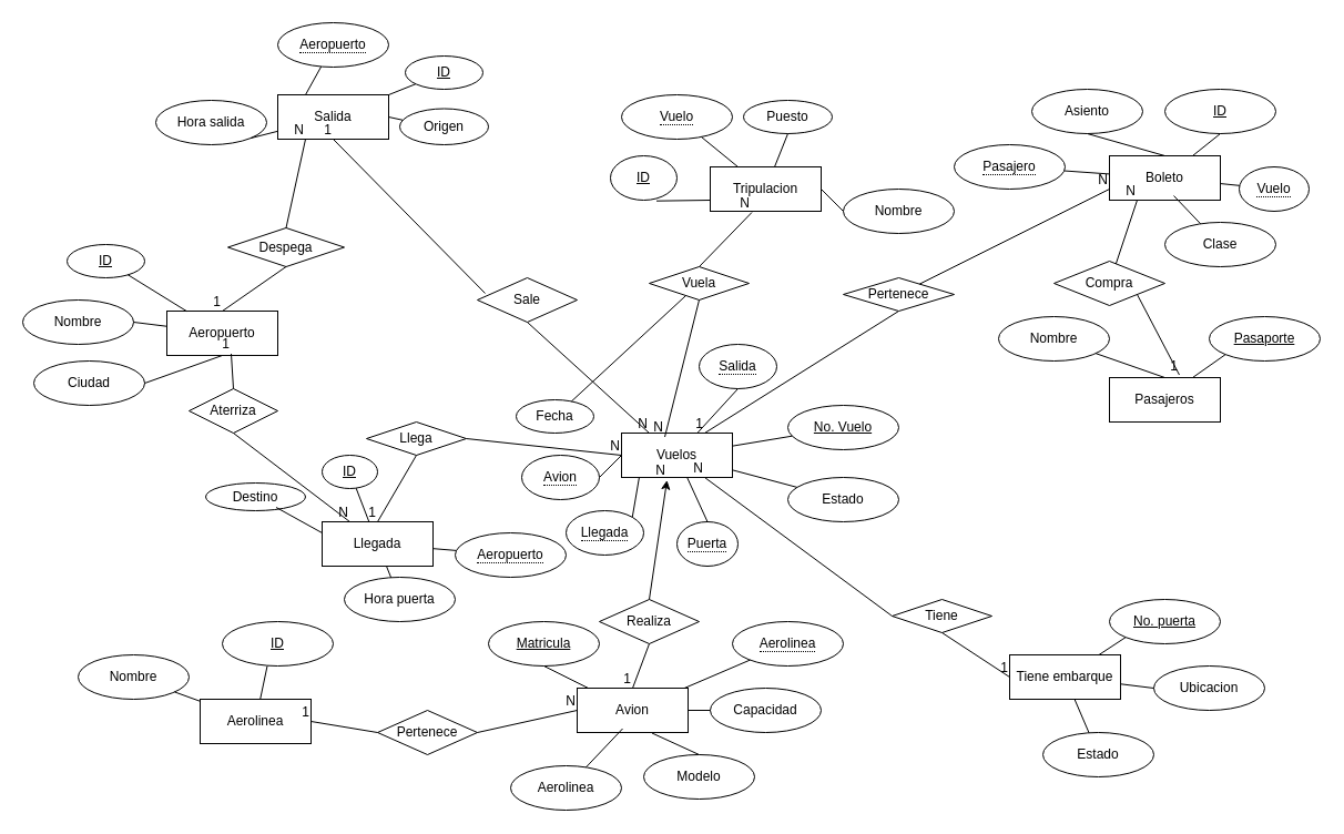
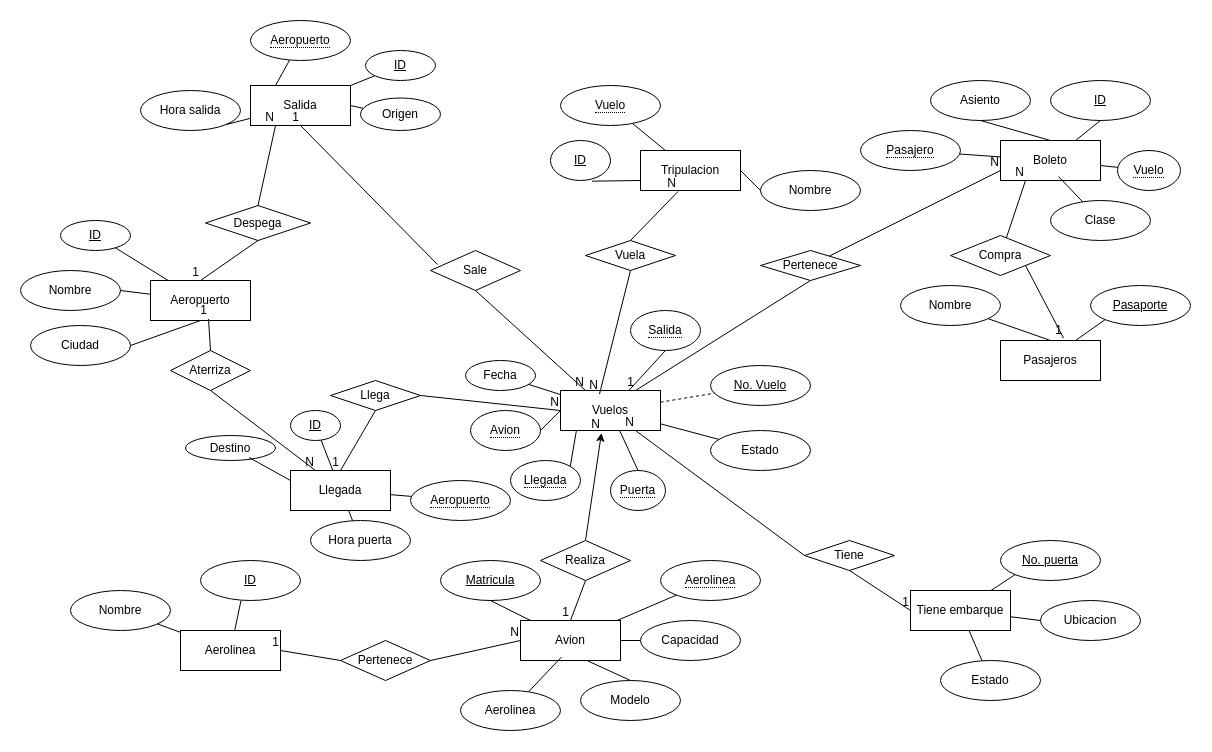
- <mxCell id="26" value="Puesto" style="ellipse;whiteSpace=wrap;html=1;align=center;" parent="1" vertex="1"><mxGeometry x="670" y="90" width="80" height="30" as="geometry" /></mxCell>
- <mxCell id="32" value="" style="endArrow=none;html=1;rounded=0;entryX=0.5;entryY=1;entryDx=0;entryDy=0;" parent="1" source="23" target="26" edge="1"><mxGeometry relative="1" as="geometry"><mxPoint x="720" y="300" as="sourcePoint" /><mxPoint x="880" y="300" as="targetPoint" /></mxGeometry></mxCell>
- <mxCell id="89" value="" style="endArrow=none;html=1;rounded=0;" parent="1" source="39" target="27" edge="1"><mxGeometry relative="1" as="geometry"><mxPoint x="650" y="340" as="sourcePoint" /><mxPoint x="810" y="340" as="targetPoint" /></mxGeometry></mxCell>
+ <mxCell id="89" value="" style="endArrow=none;html=1;rounded=0;" parent="1" source="39" target="2" edge="1"><mxGeometry relative="1" as="geometry"><mxPoint x="650" y="340" as="sourcePoint" /><mxPoint x="810" y="340" as="targetPoint" /></mxGeometry></mxCell>
- <mxCell id="88" value="" style="endArrow=none;html=1;rounded=0;" parent="1" source="2" target="4" edge="1"><mxGeometry relative="1" as="geometry"><mxPoint x="650" y="340" as="sourcePoint" /><mxPoint x="810" y="340" as="targetPoint" /></mxGeometry></mxCell>
+ <mxCell id="88" value="" style="endArrow=none;html=1;rounded=0;dashed=1;" parent="1" source="2" target="4" edge="1"><mxGeometry relative="1" as="geometry"><mxPoint x="650" y="340" as="sourcePoint" /><mxPoint x="810" y="340" as="targetPoint" /></mxGeometry></mxCell>
